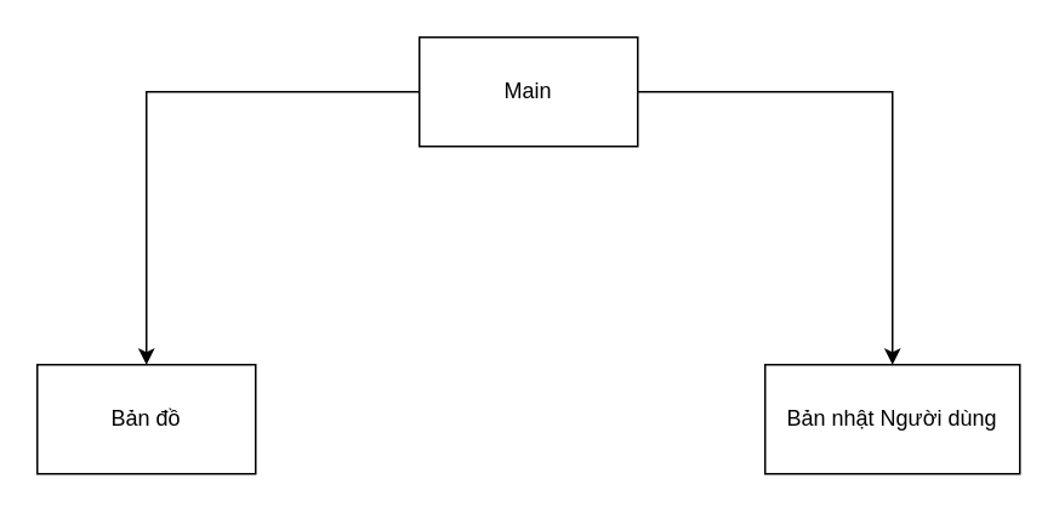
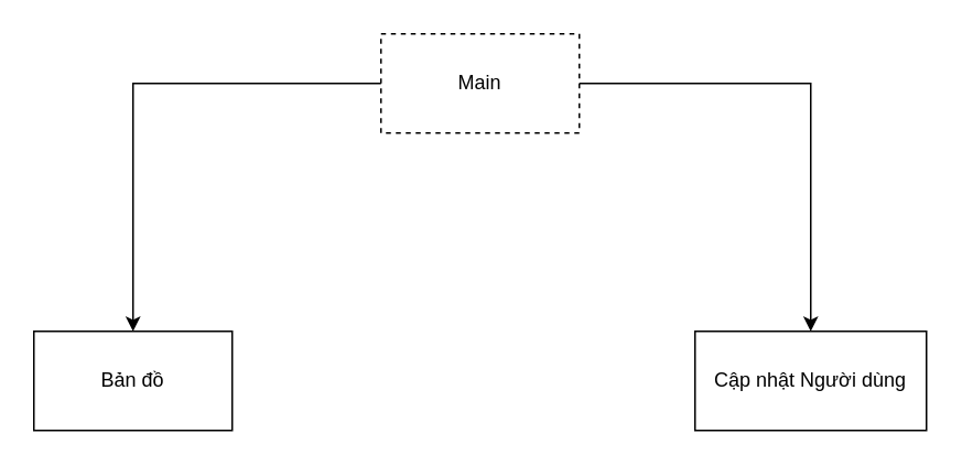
- <mxCell id="5" value="Main" style="rounded=0;whiteSpace=wrap;html=1;" vertex="1" parent="4"><mxGeometry width="120" height="60" as="geometry" /></mxCell>
+ <mxCell id="5" value="Main" style="rounded=0;whiteSpace=wrap;html=1;dashed=1;" vertex="1" parent="4"><mxGeometry width="120" height="60" as="geometry" /></mxCell>
- <mxCell id="8" value="Bản nhật&amp;nbsp;Người dùng" style="rounded=0;whiteSpace=wrap;html=1;" vertex="1" parent="7"><mxGeometry width="140" height="60" as="geometry" /></mxCell>
+ <mxCell id="8" value="Cập nhật&amp;nbsp;Người dùng" style="rounded=0;whiteSpace=wrap;html=1;" vertex="1" parent="7"><mxGeometry width="140" height="60" as="geometry" /></mxCell>
